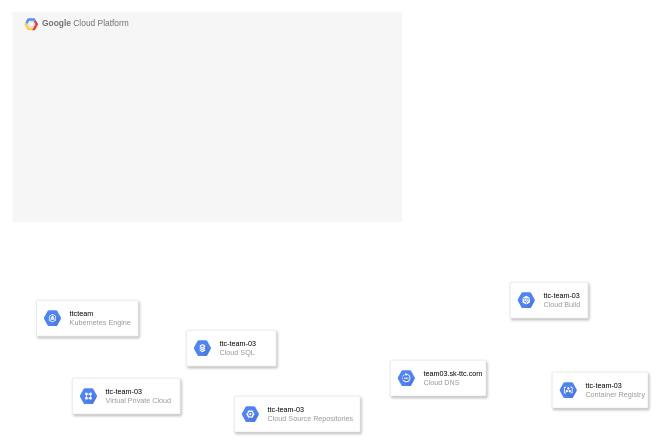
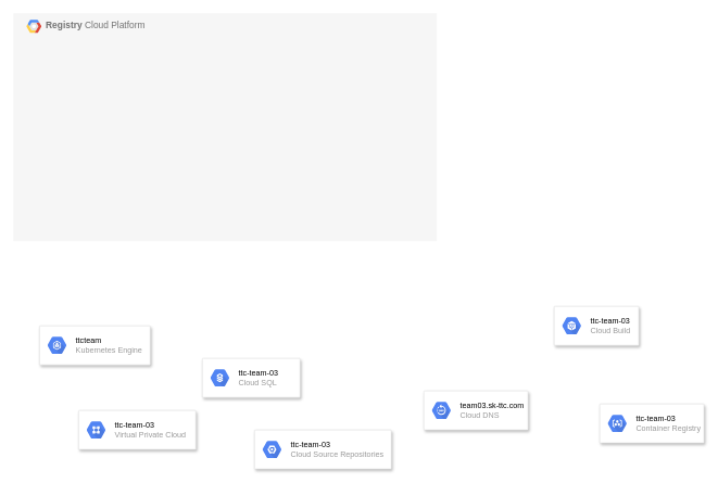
- <mxCell id="2" value="&lt;b&gt;Google &lt;/b&gt;Cloud Platform" style="fillColor=#F6F6F6;strokeColor=none;shadow=0;gradientColor=none;fontSize=14;align=left;spacing=10;fontColor=#717171;9E9E9E;verticalAlign=top;spacingTop=-4;fontStyle=0;spacingLeft=40;html=1;" vertex="1" parent="1"><mxGeometry x="20" y="20" width="650" height="350" as="geometry" /></mxCell>
+ <mxCell id="2" value="&lt;b&gt;Registry &lt;/b&gt;Cloud Platform" style="fillColor=#F6F6F6;strokeColor=none;shadow=0;gradientColor=none;fontSize=14;align=left;spacing=10;fontColor=#717171;9E9E9E;verticalAlign=top;spacingTop=-4;fontStyle=0;spacingLeft=40;html=1;" vertex="1" parent="1"><mxGeometry x="20" y="20" width="650" height="350" as="geometry" /></mxCell>
